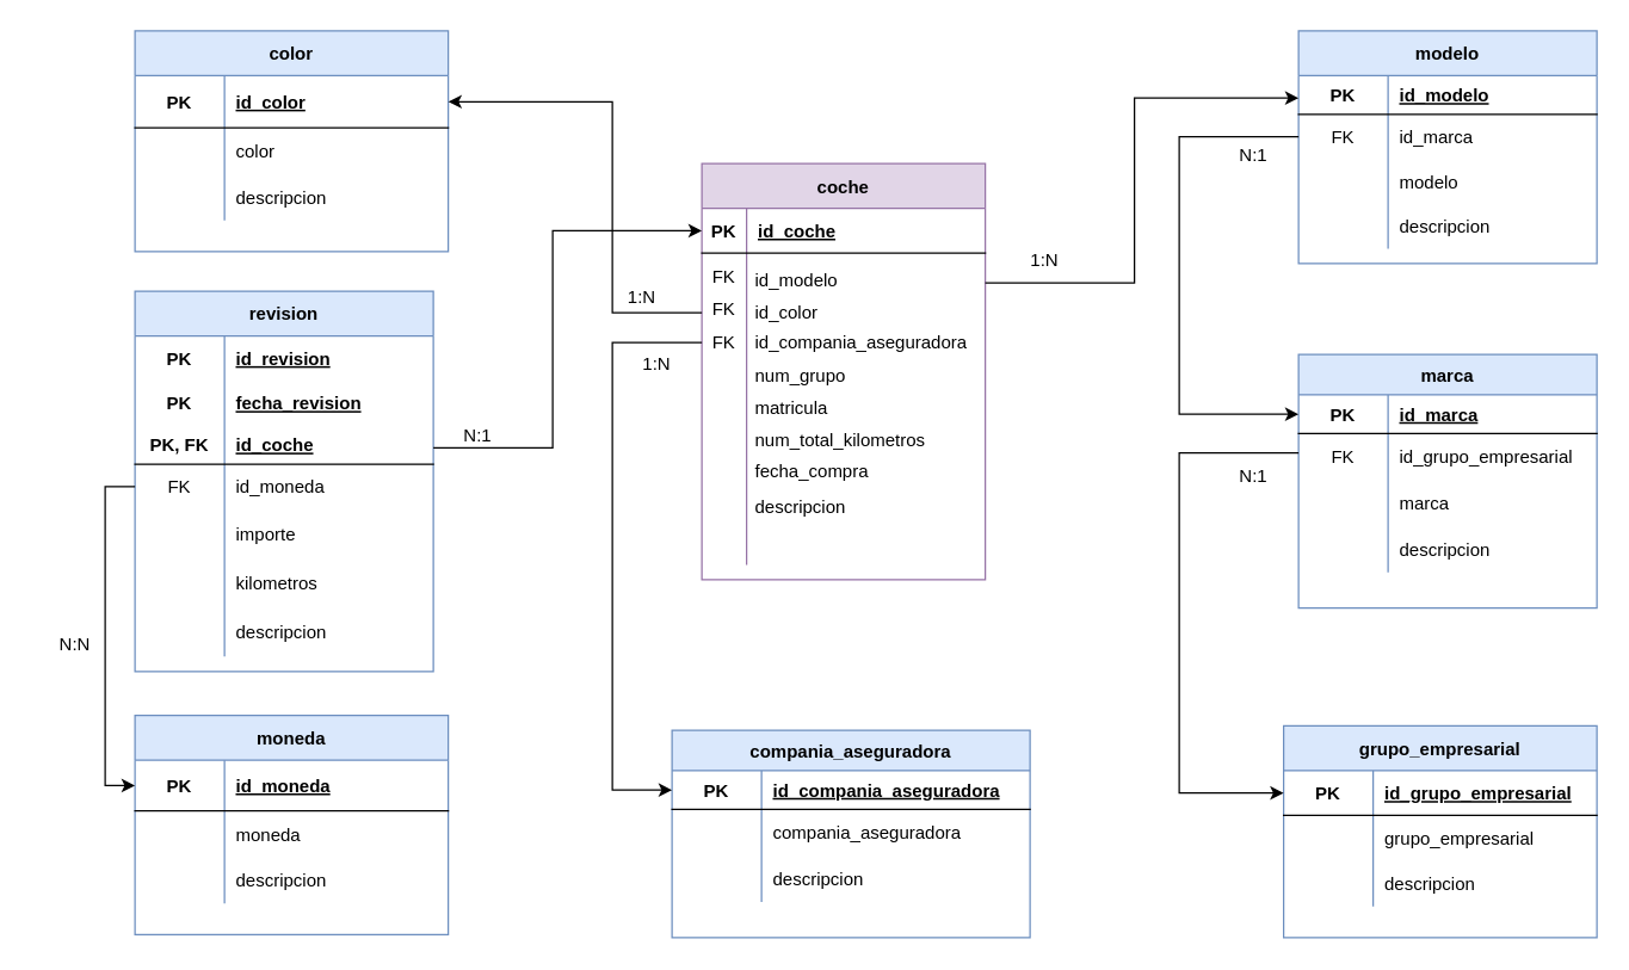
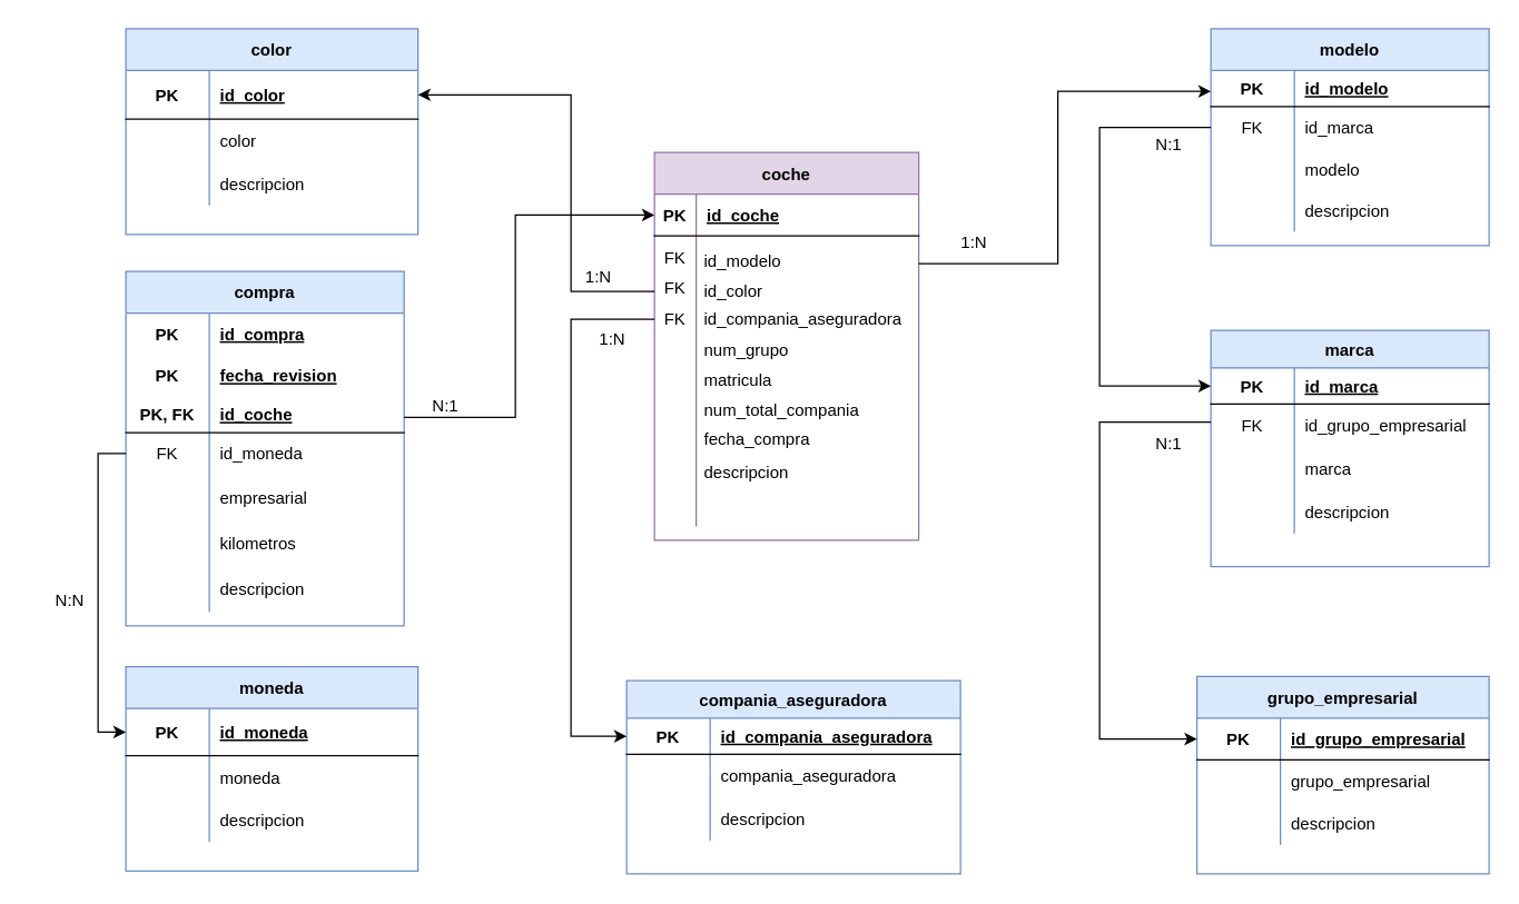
- <mxCell id="74" value="revision" style="shape=table;startSize=30;container=1;collapsible=1;childLayout=tableLayout;fixedRows=1;rowLines=0;fontStyle=1;align=center;resizeLast=1;fillColor=#dae8fc;strokeColor=#6c8ebf;" vertex="1" parent="1"><mxGeometry x="90" y="194.5" width="200" height="255" as="geometry" /></mxCell>
+ <mxCell id="74" value="compra" style="shape=table;startSize=30;container=1;collapsible=1;childLayout=tableLayout;fixedRows=1;rowLines=0;fontStyle=1;align=center;resizeLast=1;fillColor=#dae8fc;strokeColor=#6c8ebf;" vertex="1" parent="1"><mxGeometry x="90" y="194.5" width="200" height="255" as="geometry" /></mxCell>
- <mxCell id="77" value="id_revision" style="shape=partialRectangle;connectable=0;fillColor=none;top=0;left=0;bottom=0;right=0;align=left;spacingLeft=6;fontStyle=5;overflow=hidden;" vertex="1" parent="75"><mxGeometry x="60" width="140" height="30" as="geometry"><mxRectangle width="140" height="30" as="alternateBounds" /></mxGeometry></mxCell>
+ <mxCell id="77" value="id_compra" style="shape=partialRectangle;connectable=0;fillColor=none;top=0;left=0;bottom=0;right=0;align=left;spacingLeft=6;fontStyle=5;overflow=hidden;" vertex="1" parent="75"><mxGeometry x="60" width="140" height="30" as="geometry"><mxRectangle width="140" height="30" as="alternateBounds" /></mxGeometry></mxCell>
- <mxCell id="15" value="num_total_kilometros" style="text;strokeColor=none;fillColor=none;align=left;verticalAlign=top;spacingLeft=4;spacingRight=4;overflow=hidden;rotatable=0;points=[[0,0.5],[1,0.5]];portConstraint=eastwest;" vertex="1" parent="1"><mxGeometry x="500" y="281" width="130" height="20" as="geometry" /></mxCell>
+ <mxCell id="15" value="num_total_compania" style="text;strokeColor=none;fillColor=none;align=left;verticalAlign=top;spacingLeft=4;spacingRight=4;overflow=hidden;rotatable=0;points=[[0,0.5],[1,0.5]];portConstraint=eastwest;" vertex="1" parent="1"><mxGeometry x="500" y="281" width="130" height="20" as="geometry" /></mxCell>
- <mxCell id="89" value="importe" style="shape=partialRectangle;connectable=0;fillColor=none;top=0;left=0;bottom=0;right=0;align=left;spacingLeft=6;overflow=hidden;" vertex="1" parent="87"><mxGeometry x="60" width="140" height="33" as="geometry"><mxRectangle width="140" height="33" as="alternateBounds" /></mxGeometry></mxCell>
+ <mxCell id="89" value="empresarial" style="shape=partialRectangle;connectable=0;fillColor=none;top=0;left=0;bottom=0;right=0;align=left;spacingLeft=6;overflow=hidden;" vertex="1" parent="87"><mxGeometry x="60" width="140" height="33" as="geometry"><mxRectangle width="140" height="33" as="alternateBounds" /></mxGeometry></mxCell>
